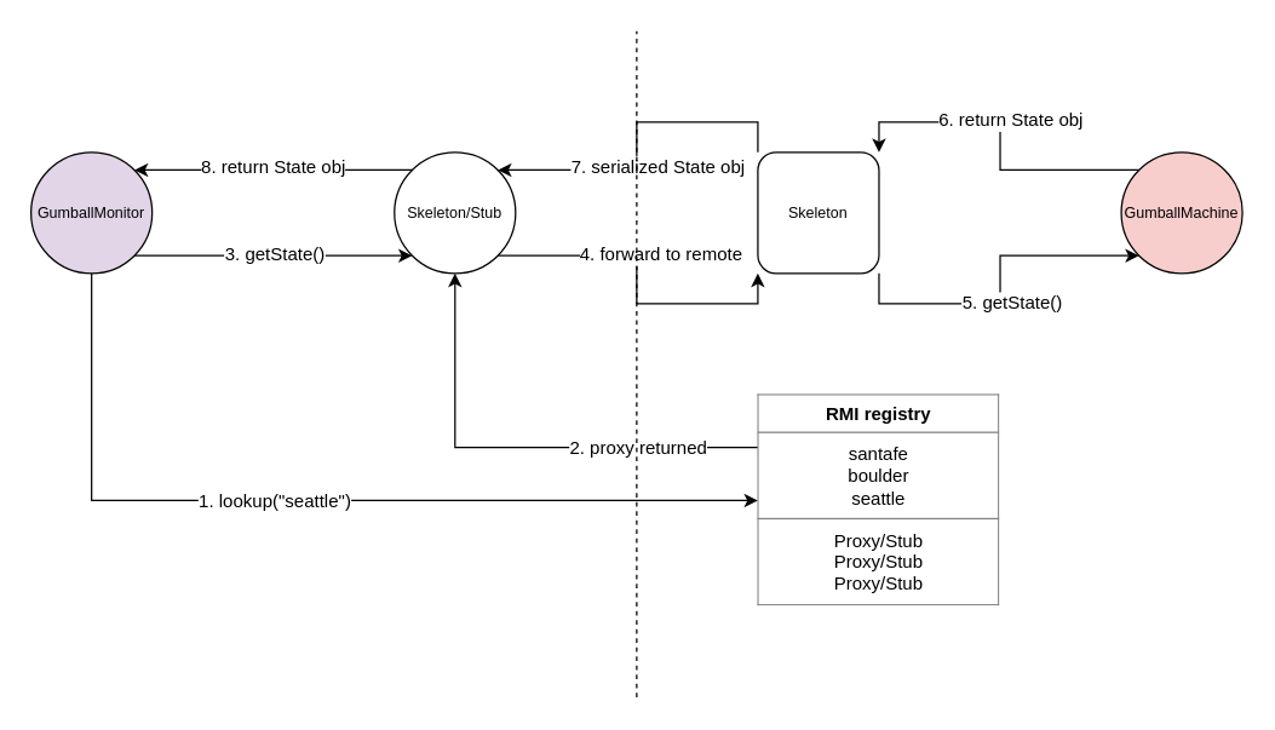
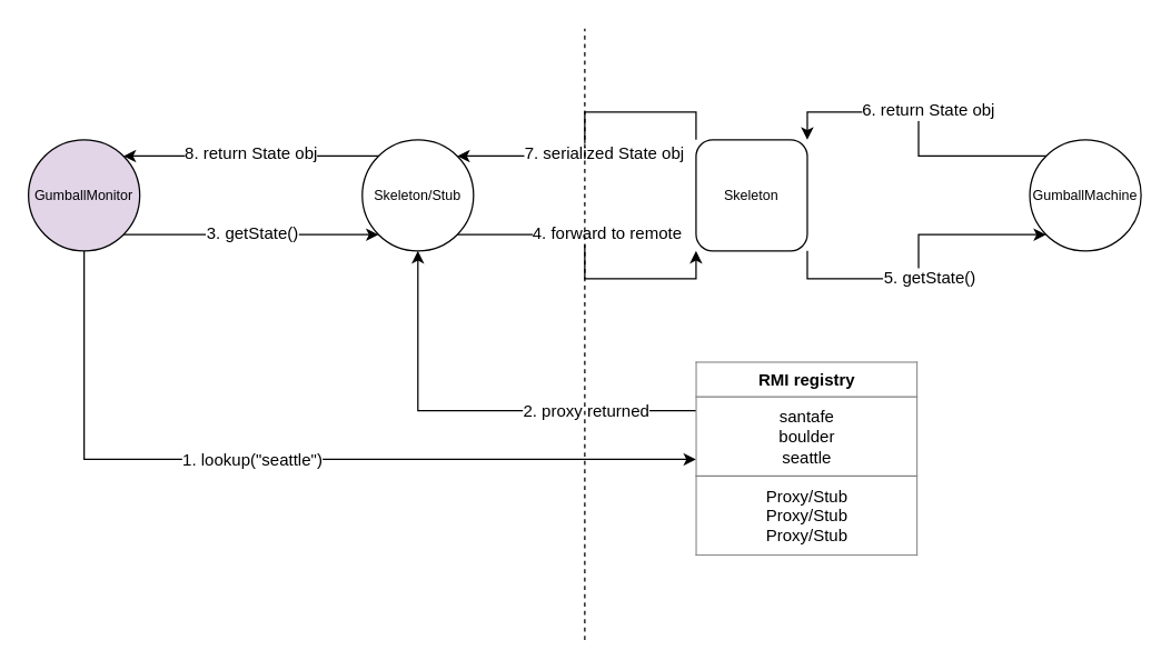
- <mxCell id="19" value="&lt;font style=&quot;font-size: 10px&quot;&gt;GumballMachine&lt;/font&gt;" style="ellipse;whiteSpace=wrap;html=1;aspect=fixed;fillColor=#f8cecc;" vertex="1" parent="1"><mxGeometry x="740" y="100" width="80" height="80" as="geometry" /></mxCell>
+ <mxCell id="19" value="&lt;font style=&quot;font-size: 10px&quot;&gt;GumballMachine&lt;/font&gt;" style="ellipse;whiteSpace=wrap;html=1;aspect=fixed;" vertex="1" parent="1"><mxGeometry x="740" y="100" width="80" height="80" as="geometry" /></mxCell>
